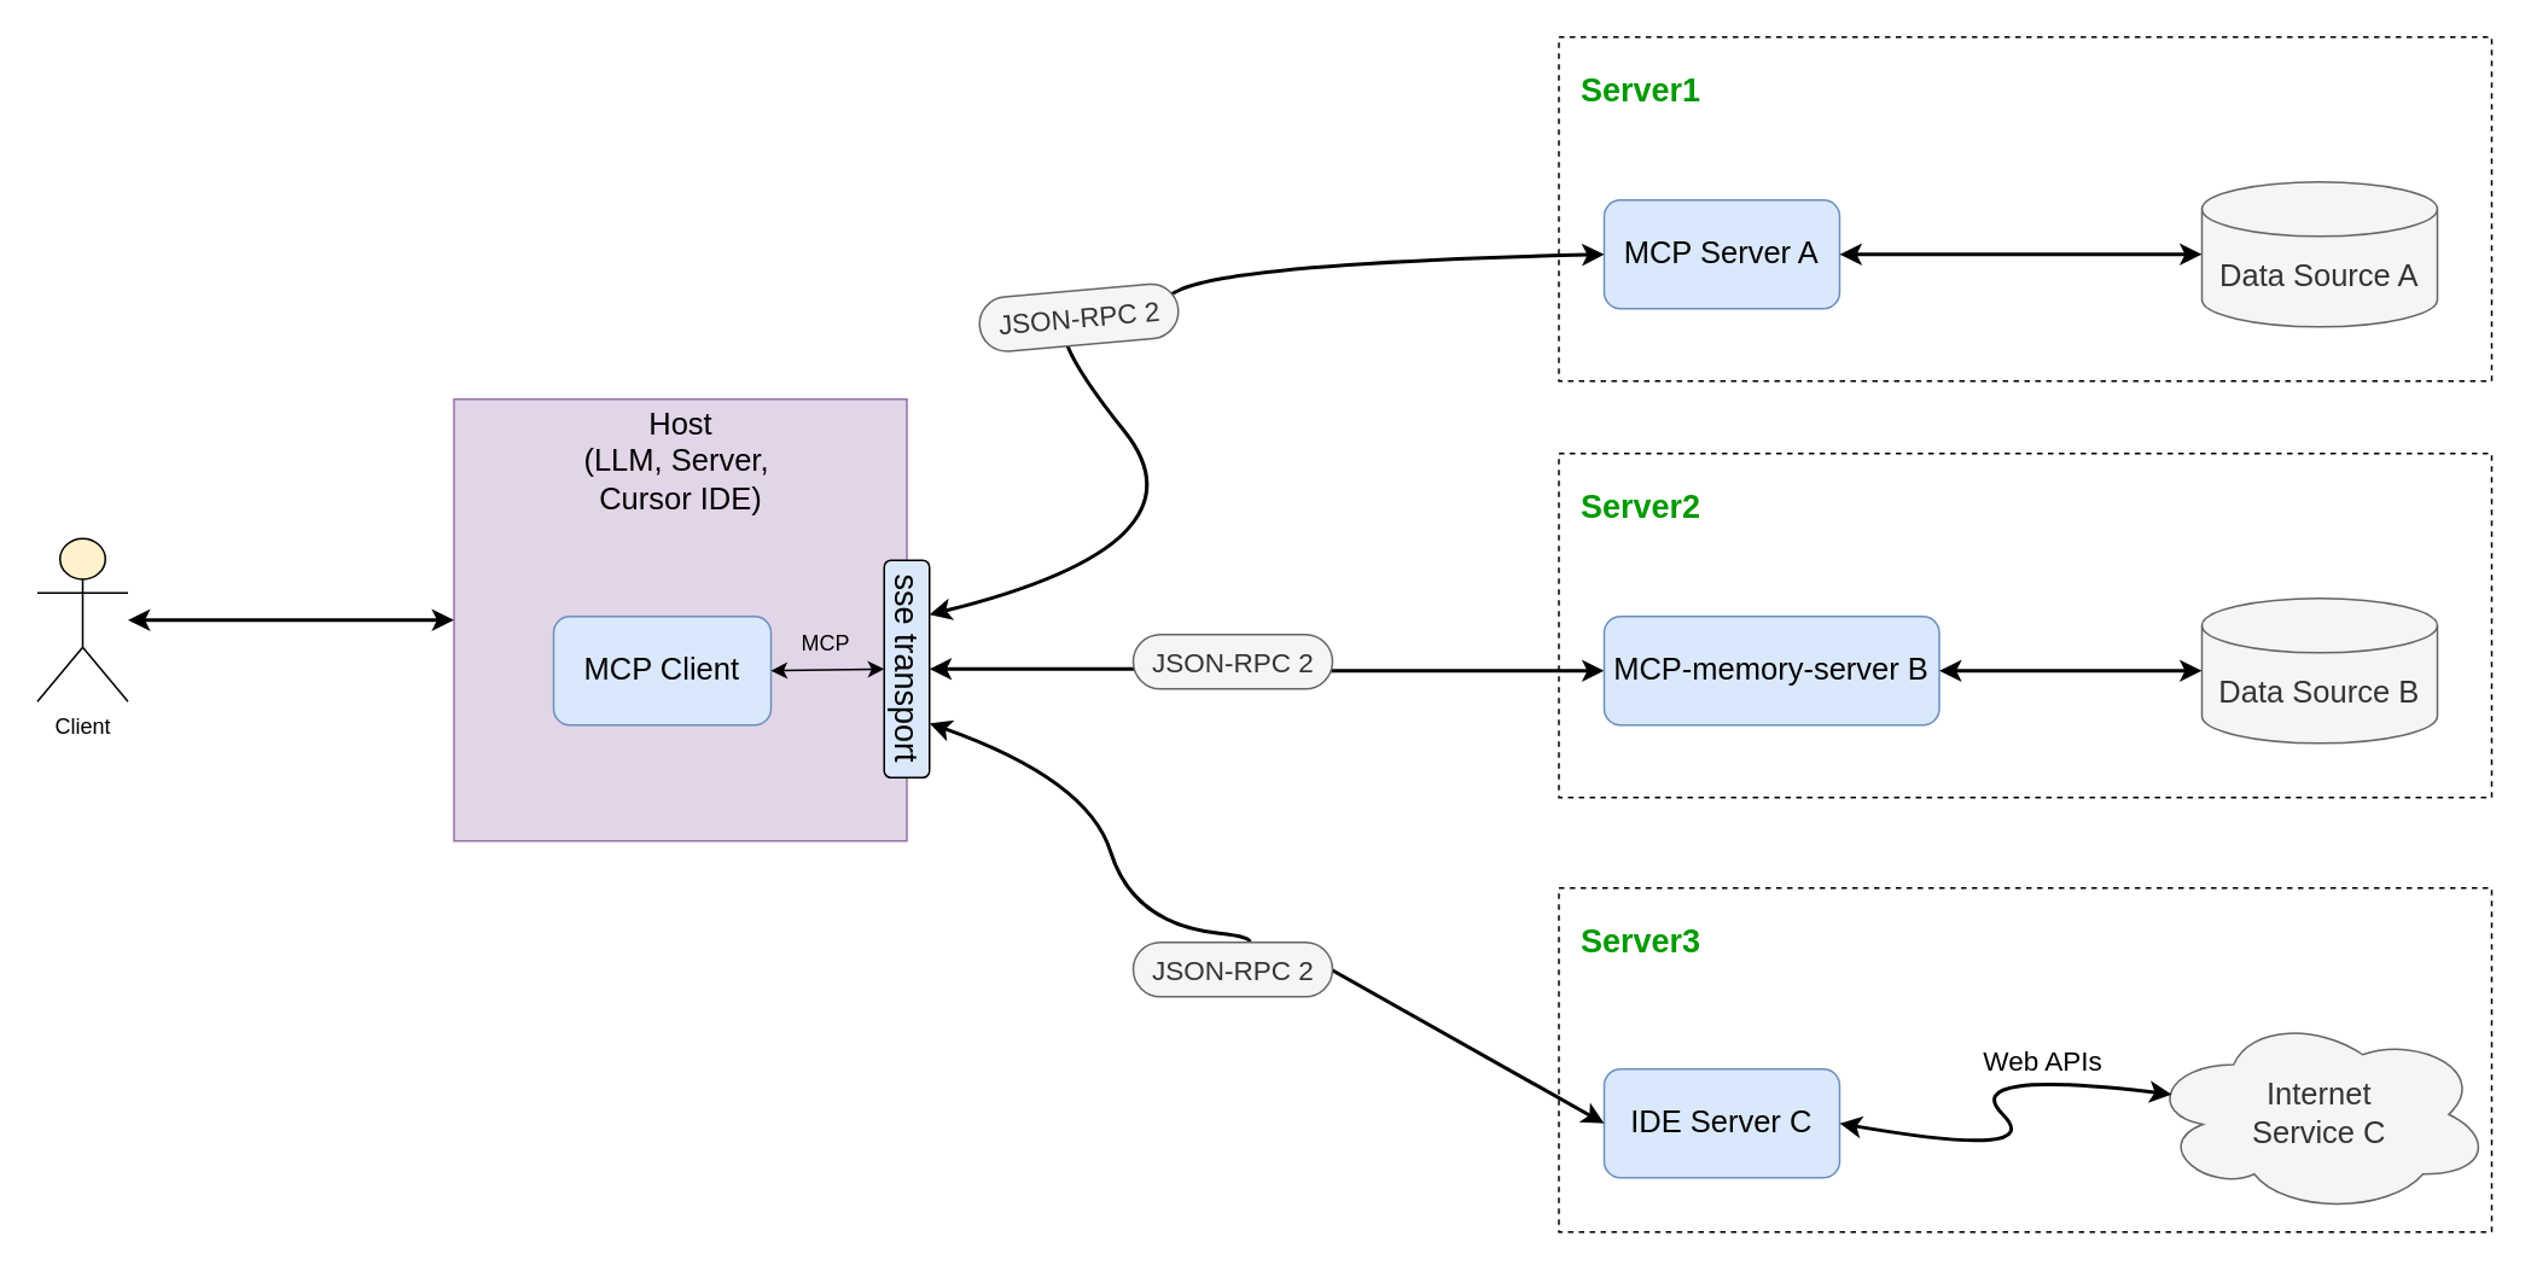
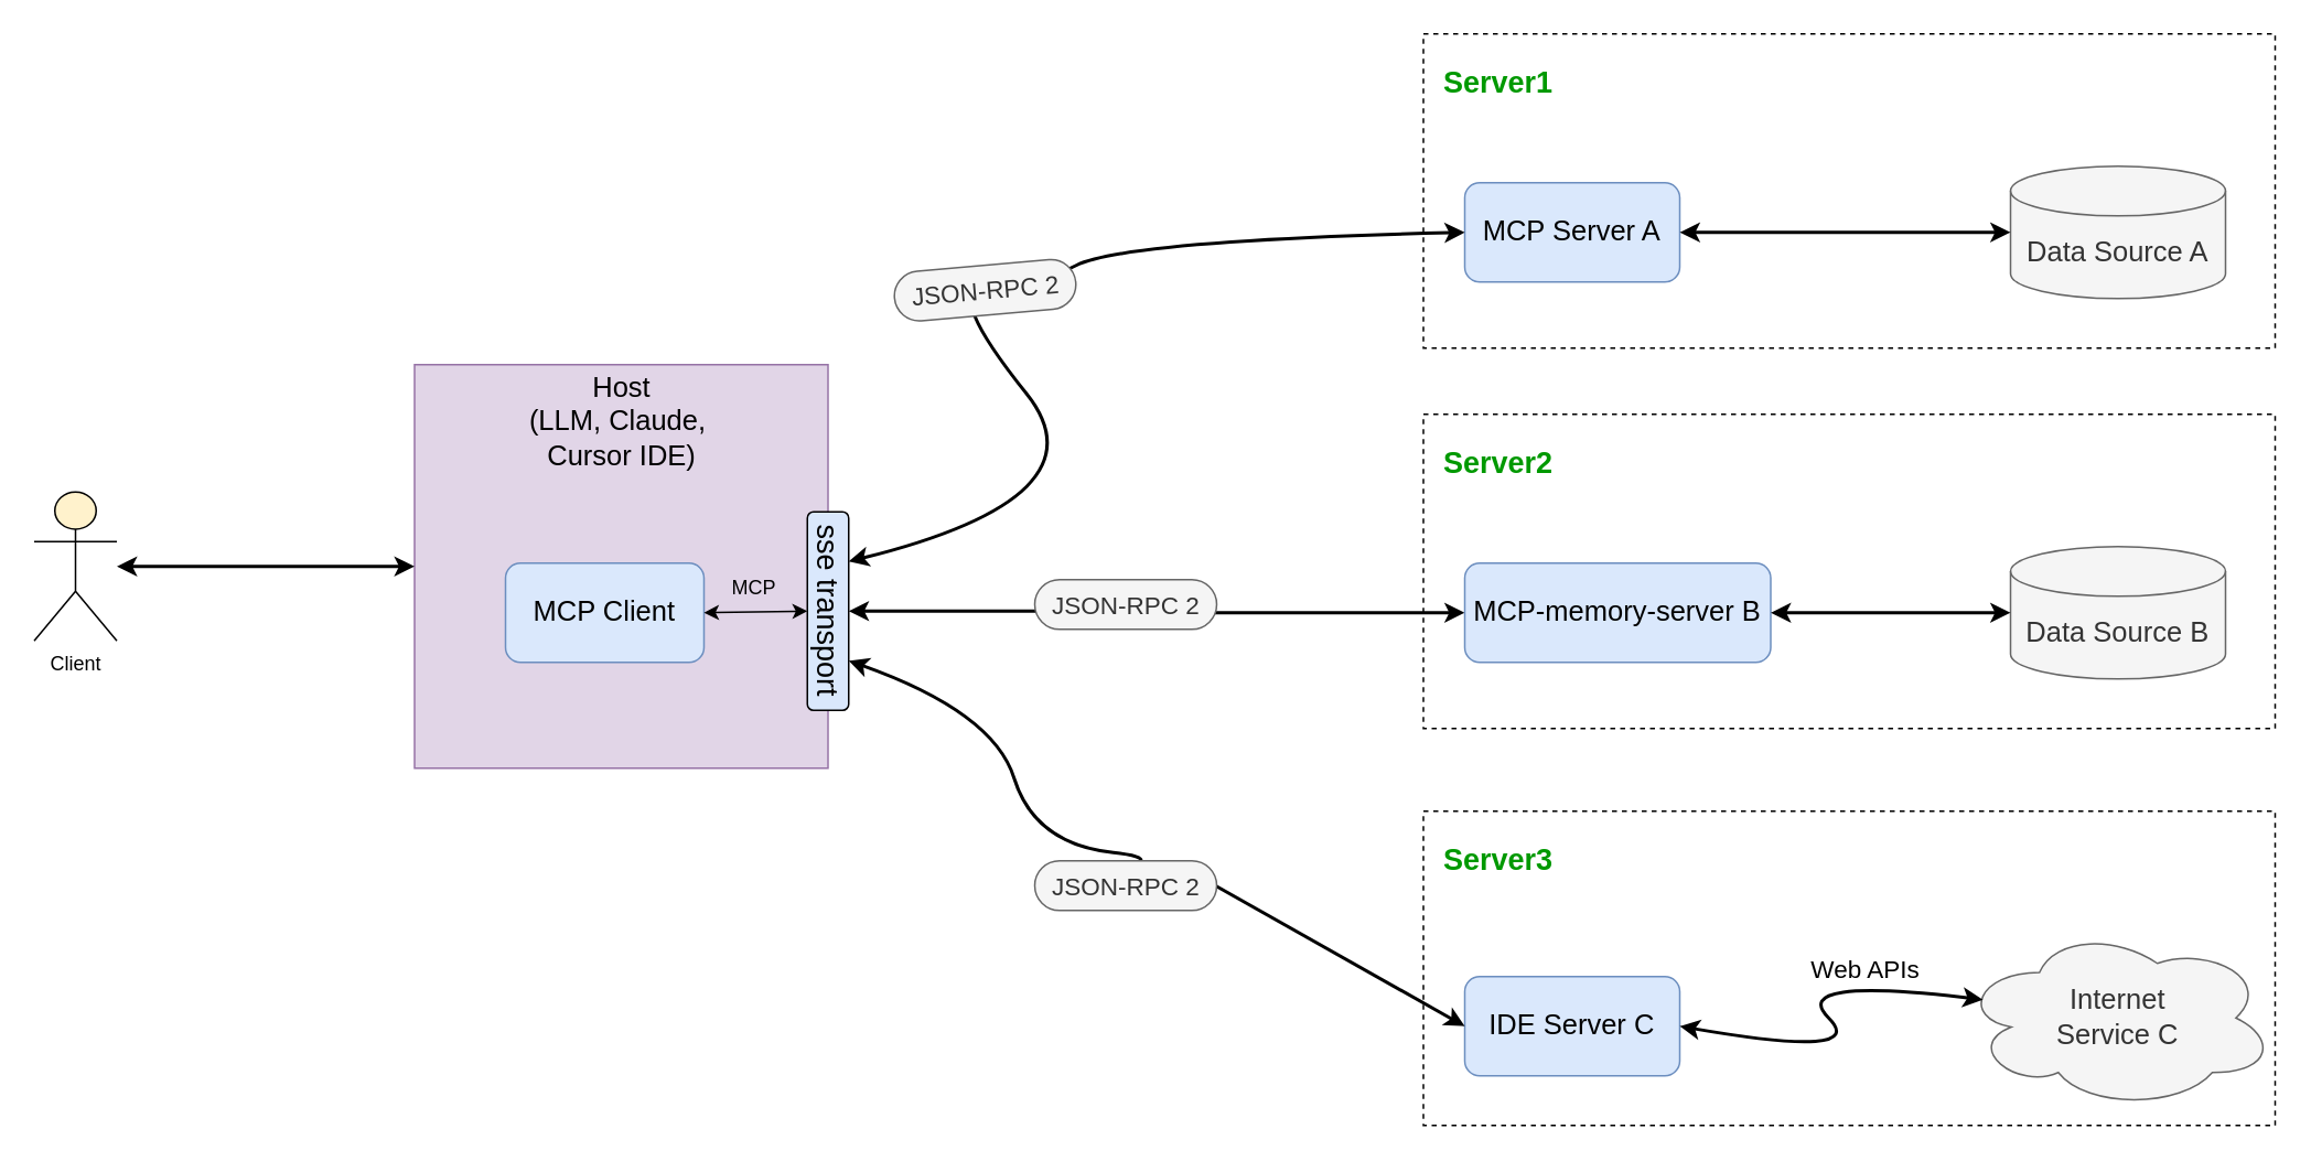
- <mxCell id="8" value="&lt;font style=&quot;font-size: 17px;&quot;&gt;Host&lt;/font&gt;&lt;div&gt;&lt;font style=&quot;font-size: 17px;&quot;&gt;(LLM,&amp;nbsp;&lt;/font&gt;&lt;span style=&quot;font-size: 17px; background-color: transparent; color: light-dark(rgb(0, 0, 0), rgb(255, 255, 255));&quot;&gt;Server,&amp;nbsp;&lt;/span&gt;&lt;/div&gt;&lt;div&gt;&lt;font style=&quot;font-size: 17px;&quot;&gt;Cursor IDE)&lt;/font&gt;&lt;/div&gt;" style="text;html=1;align=center;verticalAlign=middle;resizable=0;points=[];autosize=1;strokeColor=none;fillColor=none;" parent="1" vertex="1"><mxGeometry x="305" y="220" width="140" height="70" as="geometry" /></mxCell>
+ <mxCell id="8" value="&lt;font style=&quot;font-size: 17px;&quot;&gt;Host&lt;/font&gt;&lt;div&gt;&lt;font style=&quot;font-size: 17px;&quot;&gt;(LLM,&amp;nbsp;&lt;/font&gt;&lt;span style=&quot;font-size: 17px; background-color: transparent; color: light-dark(rgb(0, 0, 0), rgb(255, 255, 255));&quot;&gt;Claude,&amp;nbsp;&lt;/span&gt;&lt;/div&gt;&lt;div&gt;&lt;font style=&quot;font-size: 17px;&quot;&gt;Cursor IDE)&lt;/font&gt;&lt;/div&gt;" style="text;html=1;align=center;verticalAlign=middle;resizable=0;points=[];autosize=1;strokeColor=none;fillColor=none;" parent="1" vertex="1"><mxGeometry x="305" y="220" width="140" height="70" as="geometry" /></mxCell>
